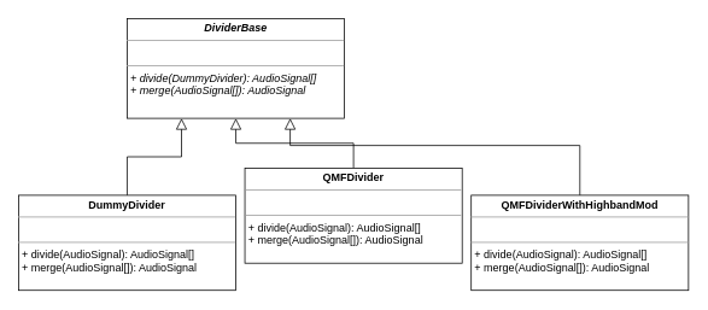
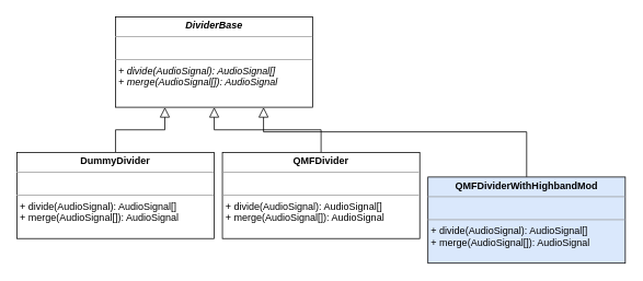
- <mxCell id="2" value="&lt;p style=&quot;margin: 0px ; margin-top: 4px ; text-align: center&quot;&gt;&lt;i&gt;&lt;b&gt;DividerBase&lt;/b&gt;&lt;/i&gt;&lt;/p&gt;&lt;hr size=&quot;1&quot;&gt;&lt;p style=&quot;margin: 0px ; margin-left: 4px&quot;&gt;&lt;i&gt;&lt;br&gt;&lt;/i&gt;&lt;/p&gt;&lt;hr size=&quot;1&quot;&gt;&lt;p style=&quot;margin: 0px ; margin-left: 4px&quot;&gt;&lt;i&gt;+ divide(DummyDivider): AudioSignal[]&lt;/i&gt;&lt;/p&gt;&lt;p style=&quot;margin: 0px ; margin-left: 4px&quot;&gt;&lt;i&gt;+ merge(AudioSignal[]): AudioSignal&lt;/i&gt;&lt;/p&gt;" style="verticalAlign=top;align=left;overflow=fill;fontSize=12;fontFamily=Helvetica;html=1;rounded=0;shadow=0;comic=0;labelBackgroundColor=none;strokeWidth=1" vertex="1" parent="1"><mxGeometry x="140" y="20" width="240" height="110" as="geometry" /></mxCell>
+ <mxCell id="2" value="&lt;p style=&quot;margin: 0px ; margin-top: 4px ; text-align: center&quot;&gt;&lt;i&gt;&lt;b&gt;DividerBase&lt;/b&gt;&lt;/i&gt;&lt;/p&gt;&lt;hr size=&quot;1&quot;&gt;&lt;p style=&quot;margin: 0px ; margin-left: 4px&quot;&gt;&lt;i&gt;&lt;br&gt;&lt;/i&gt;&lt;/p&gt;&lt;hr size=&quot;1&quot;&gt;&lt;p style=&quot;margin: 0px ; margin-left: 4px&quot;&gt;&lt;i&gt;+ divide(AudioSignal): AudioSignal[]&lt;/i&gt;&lt;/p&gt;&lt;p style=&quot;margin: 0px ; margin-left: 4px&quot;&gt;&lt;i&gt;+ merge(AudioSignal[]): AudioSignal&lt;/i&gt;&lt;/p&gt;" style="verticalAlign=top;align=left;overflow=fill;fontSize=12;fontFamily=Helvetica;html=1;rounded=0;shadow=0;comic=0;labelBackgroundColor=none;strokeWidth=1" vertex="1" parent="1"><mxGeometry x="140" y="20" width="240" height="110" as="geometry" /></mxCell>
- <mxCell id="6" value="&lt;p style=&quot;margin: 0px ; margin-top: 4px ; text-align: center&quot;&gt;&lt;b&gt;DummyDivider&lt;/b&gt;&lt;/p&gt;&lt;hr size=&quot;1&quot;&gt;&lt;p style=&quot;margin: 0px ; margin-left: 4px&quot;&gt;&lt;br&gt;&lt;/p&gt;&lt;hr size=&quot;1&quot;&gt;&lt;p style=&quot;margin: 0px ; margin-left: 4px&quot;&gt;+ divide(AudioSignal): AudioSignal[]&lt;/p&gt;&lt;p style=&quot;margin: 0px ; margin-left: 4px&quot;&gt;+ merge(AudioSignal[]): AudioSignal&lt;/p&gt;" style="verticalAlign=top;align=left;overflow=fill;fontSize=12;fontFamily=Helvetica;html=1;rounded=0;shadow=0;comic=0;labelBackgroundColor=none;strokeWidth=1" vertex="1" parent="1"><mxGeometry x="20" y="215" width="240" height="105" as="geometry" /></mxCell>
+ <mxCell id="6" value="&lt;p style=&quot;margin: 0px ; margin-top: 4px ; text-align: center&quot;&gt;&lt;b&gt;DummyDivider&lt;/b&gt;&lt;/p&gt;&lt;hr size=&quot;1&quot;&gt;&lt;p style=&quot;margin: 0px ; margin-left: 4px&quot;&gt;&lt;br&gt;&lt;/p&gt;&lt;hr size=&quot;1&quot;&gt;&lt;p style=&quot;margin: 0px ; margin-left: 4px&quot;&gt;+ divide(AudioSignal): AudioSignal[]&lt;/p&gt;&lt;p style=&quot;margin: 0px ; margin-left: 4px&quot;&gt;+ merge(AudioSignal[]): AudioSignal&lt;/p&gt;" style="verticalAlign=top;align=left;overflow=fill;fontSize=12;fontFamily=Helvetica;html=1;rounded=0;shadow=0;comic=0;labelBackgroundColor=none;strokeWidth=1" vertex="1" parent="1"><mxGeometry x="20" y="185" width="240" height="105" as="geometry" /></mxCell>
- <mxCell id="8" value="&lt;p style=&quot;margin: 0px ; margin-top: 4px ; text-align: center&quot;&gt;&lt;b&gt;QMFDividerWithHighbandMod&lt;/b&gt;&lt;/p&gt;&lt;hr size=&quot;1&quot;&gt;&lt;p style=&quot;margin: 0px ; margin-left: 4px&quot;&gt;&lt;br&gt;&lt;/p&gt;&lt;hr size=&quot;1&quot;&gt;&lt;p style=&quot;margin: 0px ; margin-left: 4px&quot;&gt;+ divide(AudioSignal): AudioSignal[]&lt;/p&gt;&lt;p style=&quot;margin: 0px ; margin-left: 4px&quot;&gt;+ merge(AudioSignal[]): AudioSignal&lt;/p&gt;" style="verticalAlign=top;align=left;overflow=fill;fontSize=12;fontFamily=Helvetica;html=1;rounded=0;shadow=0;comic=0;labelBackgroundColor=none;strokeWidth=1" vertex="1" parent="1"><mxGeometry x="520" y="215" width="240" height="105" as="geometry" /></mxCell>
+ <mxCell id="8" value="&lt;p style=&quot;margin: 0px ; margin-top: 4px ; text-align: center&quot;&gt;&lt;b&gt;QMFDividerWithHighbandMod&lt;/b&gt;&lt;/p&gt;&lt;hr size=&quot;1&quot;&gt;&lt;p style=&quot;margin: 0px ; margin-left: 4px&quot;&gt;&lt;br&gt;&lt;/p&gt;&lt;hr size=&quot;1&quot;&gt;&lt;p style=&quot;margin: 0px ; margin-left: 4px&quot;&gt;+ divide(AudioSignal): AudioSignal[]&lt;/p&gt;&lt;p style=&quot;margin: 0px ; margin-left: 4px&quot;&gt;+ merge(AudioSignal[]): AudioSignal&lt;/p&gt;" style="verticalAlign=top;align=left;overflow=fill;fontSize=12;fontFamily=Helvetica;html=1;rounded=0;shadow=0;comic=0;labelBackgroundColor=none;strokeWidth=1;fillColor=#dae8fc;" vertex="1" parent="1"><mxGeometry x="520" y="215" width="240" height="105" as="geometry" /></mxCell>
